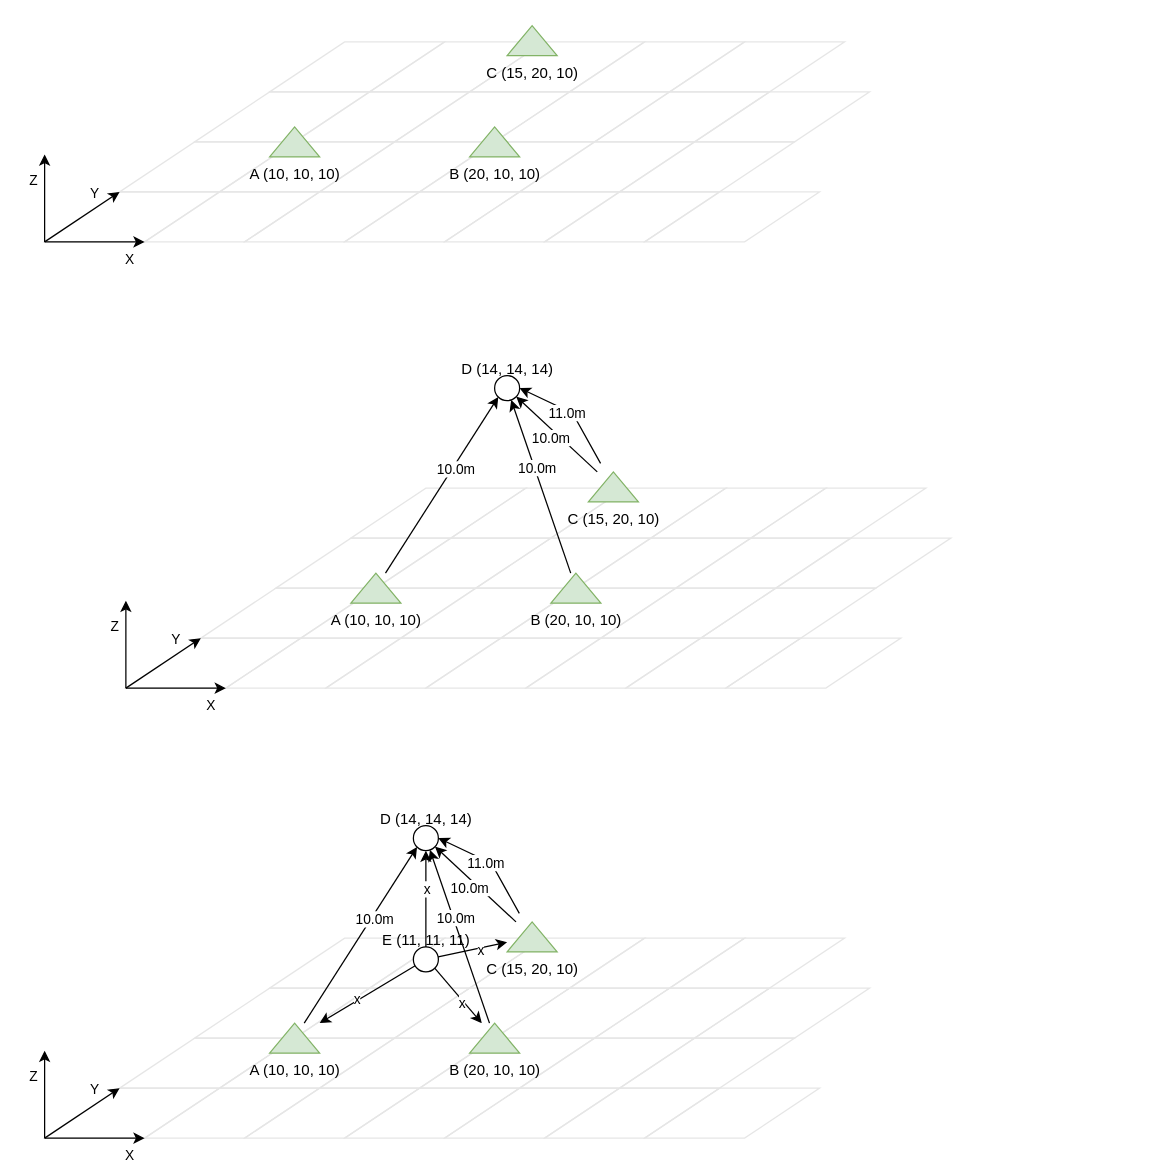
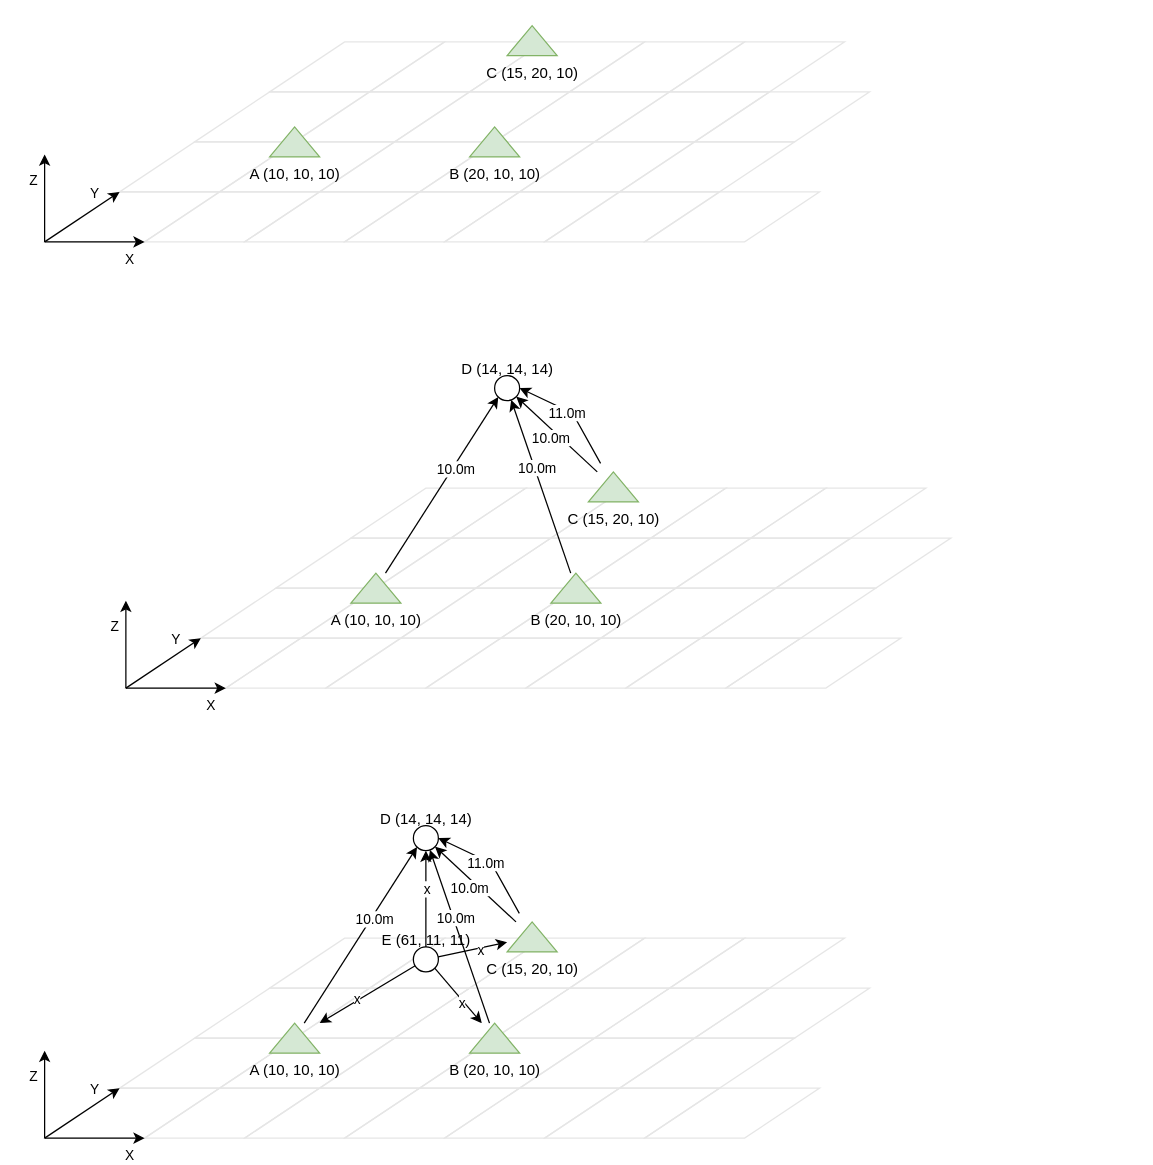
- <mxCell id="122" value="E (11, 11, 11)" style="text;html=1;align=center;verticalAlign=middle;resizable=0;points=[];autosize=1;strokeColor=none;fillColor=none;" vertex="1" parent="1"><mxGeometry x="290" y="737" width="100" height="30" as="geometry" /></mxCell>
+ <mxCell id="122" value="E (61, 11, 11)" style="text;html=1;align=center;verticalAlign=middle;resizable=0;points=[];autosize=1;strokeColor=none;fillColor=none;" vertex="1" parent="1"><mxGeometry x="290" y="737" width="100" height="30" as="geometry" /></mxCell>
